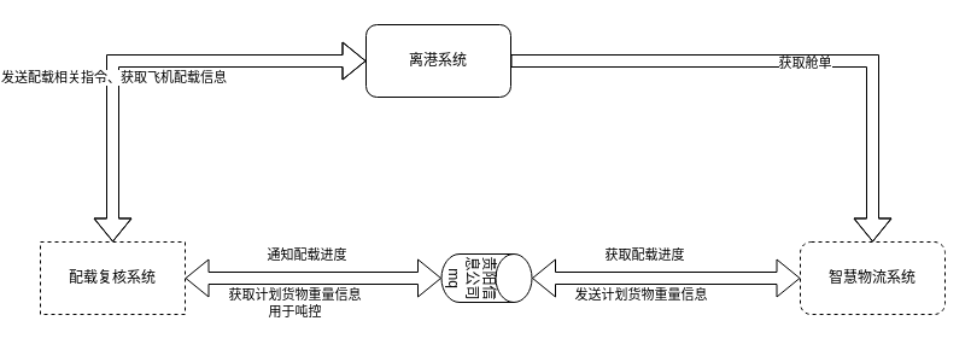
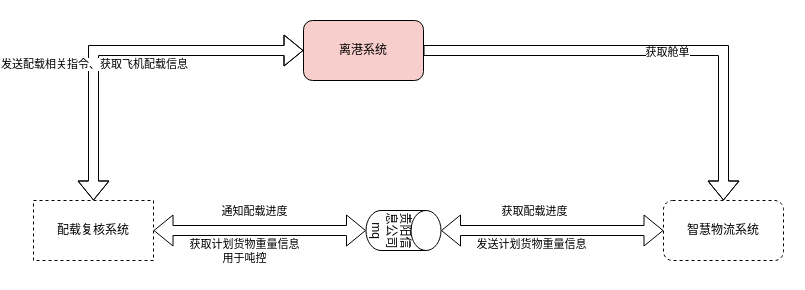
- <mxCell id="10" value="离港系统" style="rounded=1;whiteSpace=wrap;html=1;" vertex="1" parent="1"><mxGeometry x="290" y="20" width="120" height="60" as="geometry" /></mxCell>
+ <mxCell id="10" value="离港系统" style="rounded=1;whiteSpace=wrap;html=1;fillColor=#f8cecc;" vertex="1" parent="1"><mxGeometry x="290" y="20" width="120" height="60" as="geometry" /></mxCell>
